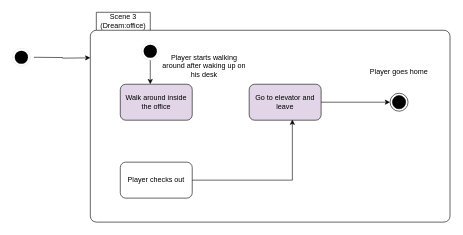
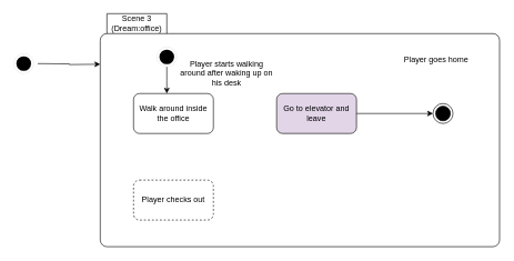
- <mxCell id="14" value="Player goes home" style="text;html=1;align=center;verticalAlign=middle;whiteSpace=wrap;rounded=0;" vertex="1" parent="1"><mxGeometry x="590" y="100" width="150" height="40" as="geometry" /></mxCell>
+ <mxCell id="14" value="Player goes home" style="text;html=1;align=center;verticalAlign=middle;whiteSpace=wrap;rounded=0;" vertex="1" parent="1"><mxGeometry x="580" y="70" width="150" height="40" as="geometry" /></mxCell>
- <mxCell id="6" value="Walk around inside the office" style="rounded=1;whiteSpace=wrap;html=1;fillColor=#e1d5e7;" vertex="1" parent="1"><mxGeometry x="200" y="140" width="120" height="60" as="geometry" /></mxCell>
+ <mxCell id="6" value="Walk around inside the office" style="rounded=1;whiteSpace=wrap;html=1;" vertex="1" parent="1"><mxGeometry x="200" y="140" width="120" height="60" as="geometry" /></mxCell>
- <mxCell id="11" value="" style="endArrow=classic;html=1;rounded=0;exitX=1;exitY=0.5;exitDx=0;exitDy=0;entryX=0.6;entryY=0.983;entryDx=0;entryDy=0;entryPerimeter=0;" edge="1" parent="1" source="10" target="9"><mxGeometry width="50" height="50" relative="1" as="geometry"><mxPoint x="600" y="330" as="sourcePoint" /><mxPoint x="650" y="280" as="targetPoint" /><Array as="points"><mxPoint x="487" y="300" /></Array></mxGeometry></mxCell>
- <mxCell id="10" value="Player checks out" style="rounded=1;whiteSpace=wrap;html=1;" vertex="1" parent="1"><mxGeometry x="200" y="270" width="120" height="60" as="geometry" /></mxCell>
+ <mxCell id="10" value="Player checks out" style="rounded=1;whiteSpace=wrap;html=1;dashed=1;" vertex="1" parent="1"><mxGeometry x="200" y="270" width="120" height="60" as="geometry" /></mxCell>
